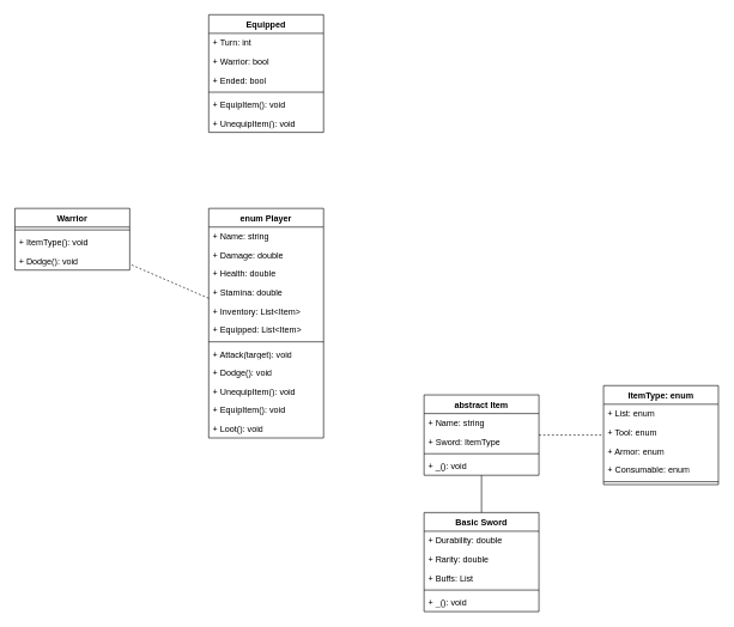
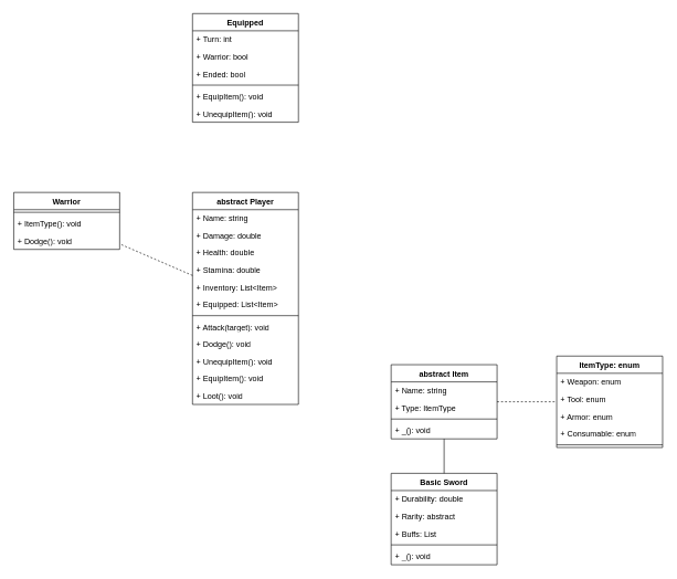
- <mxCell id="2" value="enum Player" style="swimlane;fontStyle=1;align=center;verticalAlign=top;childLayout=stackLayout;horizontal=1;startSize=26;horizontalStack=0;resizeParent=1;resizeParentMax=0;resizeLast=0;collapsible=1;marginBottom=0;whiteSpace=wrap;html=1;" parent="1" vertex="1"><mxGeometry x="290" y="290" width="160" height="320" as="geometry" /></mxCell>
+ <mxCell id="2" value="abstract Player" style="swimlane;fontStyle=1;align=center;verticalAlign=top;childLayout=stackLayout;horizontal=1;startSize=26;horizontalStack=0;resizeParent=1;resizeParentMax=0;resizeLast=0;collapsible=1;marginBottom=0;whiteSpace=wrap;html=1;" parent="1" vertex="1"><mxGeometry x="290" y="290" width="160" height="320" as="geometry" /></mxCell>
- <mxCell id="28" value="+ List: enum" style="text;strokeColor=none;fillColor=none;align=left;verticalAlign=top;spacingLeft=4;spacingRight=4;overflow=hidden;rotatable=0;points=[[0,0.5],[1,0.5]];portConstraint=eastwest;whiteSpace=wrap;html=1;" parent="27" vertex="1"><mxGeometry y="26" width="160" height="26" as="geometry" /></mxCell>
+ <mxCell id="28" value="+ Weapon: enum" style="text;strokeColor=none;fillColor=none;align=left;verticalAlign=top;spacingLeft=4;spacingRight=4;overflow=hidden;rotatable=0;points=[[0,0.5],[1,0.5]];portConstraint=eastwest;whiteSpace=wrap;html=1;" parent="27" vertex="1"><mxGeometry y="26" width="160" height="26" as="geometry" /></mxCell>
- <mxCell id="17" value="+ Sword: ItemType" style="text;strokeColor=none;fillColor=none;align=left;verticalAlign=top;spacingLeft=4;spacingRight=4;overflow=hidden;rotatable=0;points=[[0,0.5],[1,0.5]];portConstraint=eastwest;whiteSpace=wrap;html=1;" parent="15" vertex="1"><mxGeometry y="52" width="160" height="26" as="geometry" /></mxCell>
+ <mxCell id="17" value="+ Type: ItemType" style="text;strokeColor=none;fillColor=none;align=left;verticalAlign=top;spacingLeft=4;spacingRight=4;overflow=hidden;rotatable=0;points=[[0,0.5],[1,0.5]];portConstraint=eastwest;whiteSpace=wrap;html=1;" parent="15" vertex="1"><mxGeometry y="52" width="160" height="26" as="geometry" /></mxCell>
- <mxCell id="22" value="+ Rarity: double" style="text;strokeColor=none;fillColor=none;align=left;verticalAlign=top;spacingLeft=4;spacingRight=4;overflow=hidden;rotatable=0;points=[[0,0.5],[1,0.5]];portConstraint=eastwest;whiteSpace=wrap;html=1;" vertex="1" parent="20"><mxGeometry y="52" width="160" height="26" as="geometry" /></mxCell>
+ <mxCell id="22" value="+ Rarity: abstract" style="text;strokeColor=none;fillColor=none;align=left;verticalAlign=top;spacingLeft=4;spacingRight=4;overflow=hidden;rotatable=0;points=[[0,0.5],[1,0.5]];portConstraint=eastwest;whiteSpace=wrap;html=1;" vertex="1" parent="20"><mxGeometry y="52" width="160" height="26" as="geometry" /></mxCell>
